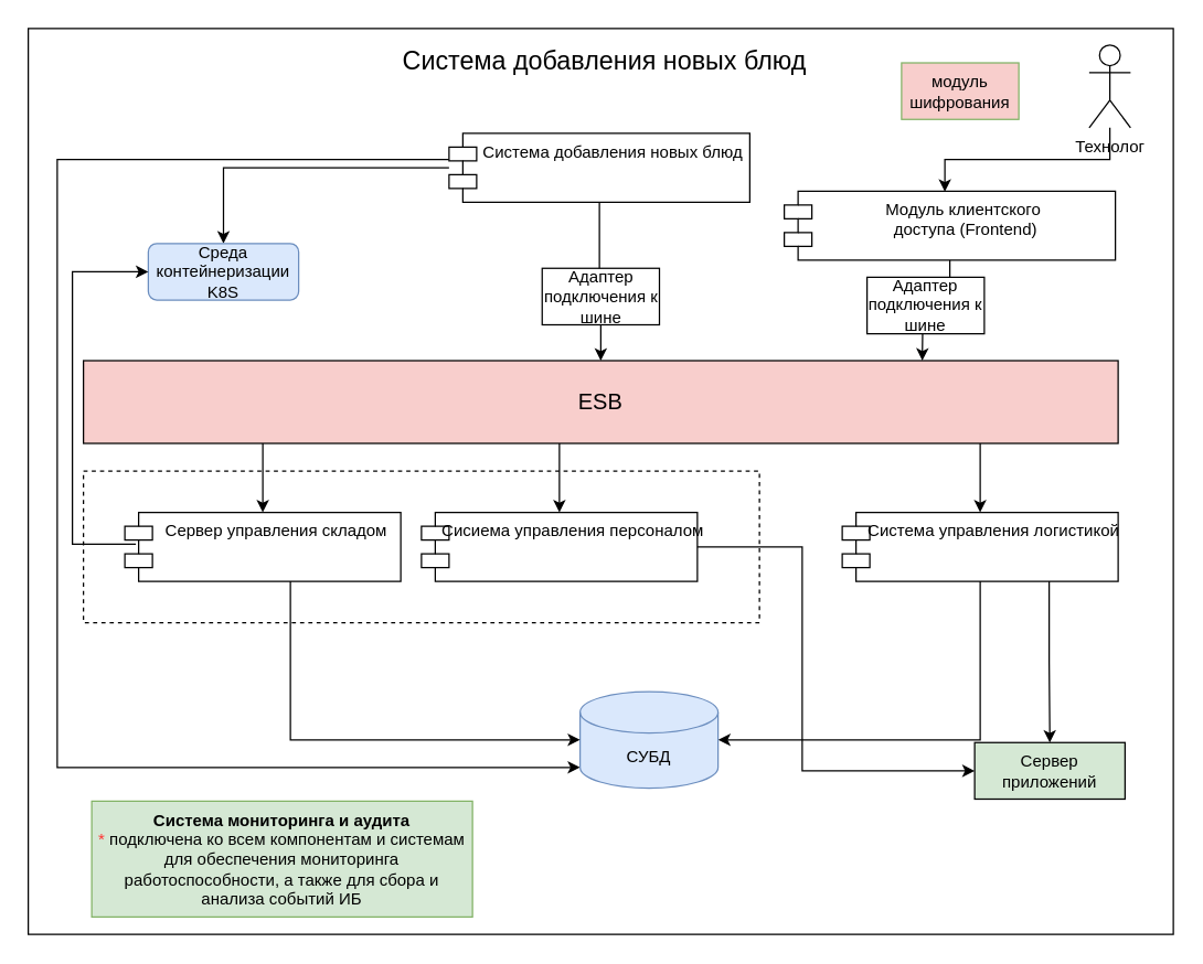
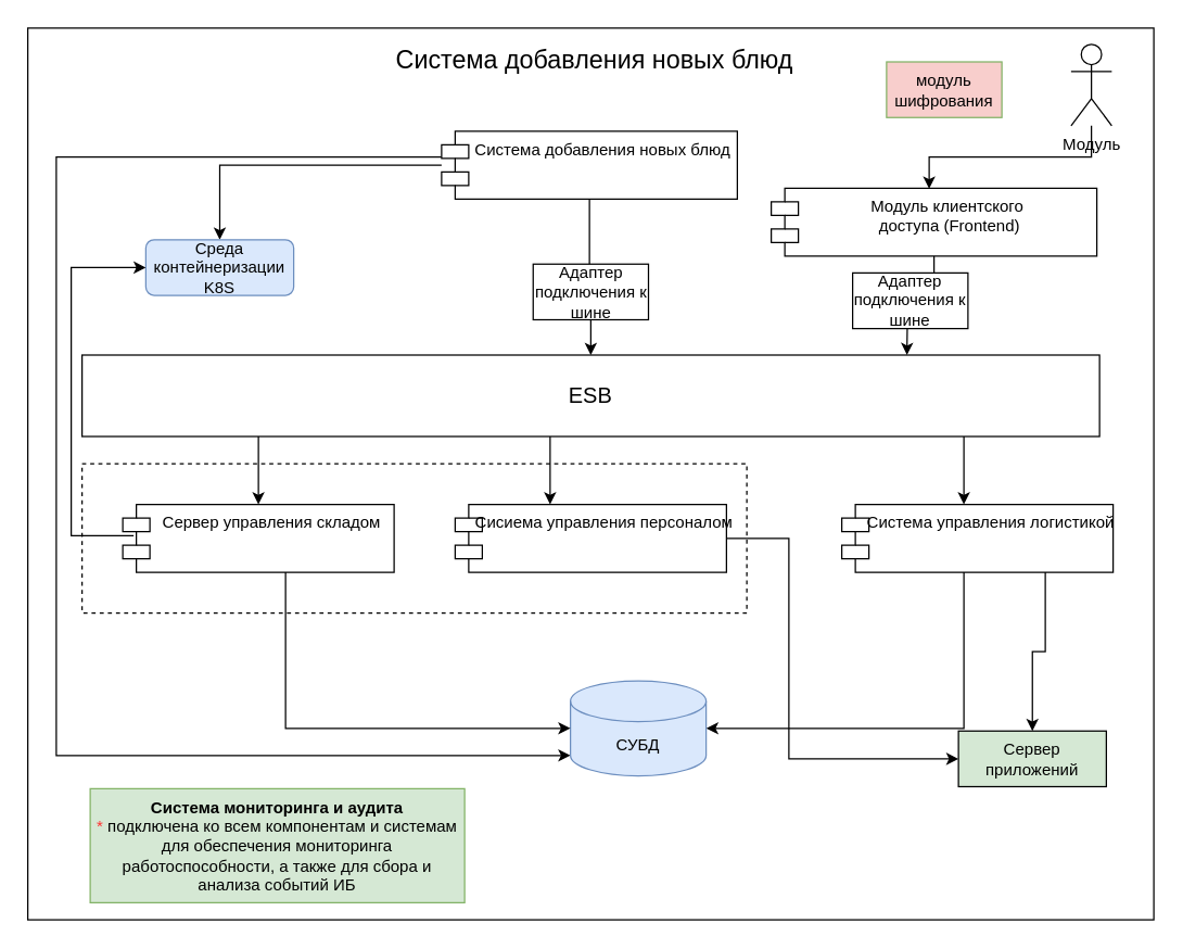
- <mxCell id="19" value="Технолог" style="shape=umlActor;verticalLabelPosition=bottom;verticalAlign=top;html=1;outlineConnect=0;fontFamily=Helvetica;" parent="1" vertex="1"><mxGeometry x="789" y="32" width="30" height="60" as="geometry" /></mxCell>
+ <mxCell id="19" value="Модуль" style="shape=umlActor;verticalLabelPosition=bottom;verticalAlign=top;html=1;outlineConnect=0;fontFamily=Helvetica;" parent="1" vertex="1"><mxGeometry x="789" y="32" width="30" height="60" as="geometry" /></mxCell>
- <mxCell id="7" value="&lt;font style=&quot;font-size: 16px&quot;&gt;ESB&lt;/font&gt;" style="rounded=0;whiteSpace=wrap;html=1;fillColor=#f8cecc;" parent="1" vertex="1"><mxGeometry x="60" y="261" width="750" height="60" as="geometry" /></mxCell>
+ <mxCell id="7" value="&lt;font style=&quot;font-size: 16px&quot;&gt;ESB&lt;/font&gt;" style="rounded=0;whiteSpace=wrap;html=1;" parent="1" vertex="1"><mxGeometry x="60" y="261" width="750" height="60" as="geometry" /></mxCell>
- <mxCell id="10" value="Сисиема управления персоналом" style="shape=module;align=left;spacingLeft=20;align=center;verticalAlign=top;" parent="1" vertex="1"><mxGeometry x="305" y="371" width="200" height="50" as="geometry" /></mxCell>
+ <mxCell id="10" value="Сисиема управления персоналом" style="shape=module;align=left;spacingLeft=20;align=center;verticalAlign=top;" parent="1" vertex="1"><mxGeometry x="335" y="371" width="200" height="50" as="geometry" /></mxCell>
- <mxCell id="13" value="Система управления логистикой" style="shape=module;align=left;spacingLeft=20;align=center;verticalAlign=top;" parent="1" vertex="1"><mxGeometry x="610" y="371" width="200" height="50" as="geometry" /></mxCell>
+ <mxCell id="13" value="Система управления логистикой" style="shape=module;align=left;spacingLeft=20;align=center;verticalAlign=top;" parent="1" vertex="1"><mxGeometry x="620" y="371" width="200" height="50" as="geometry" /></mxCell>
